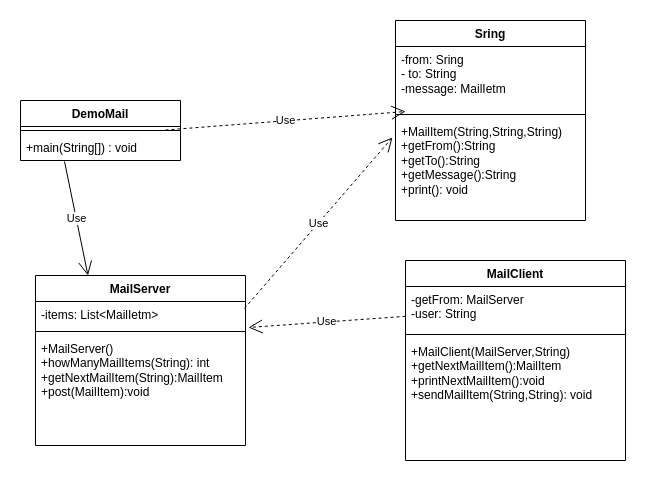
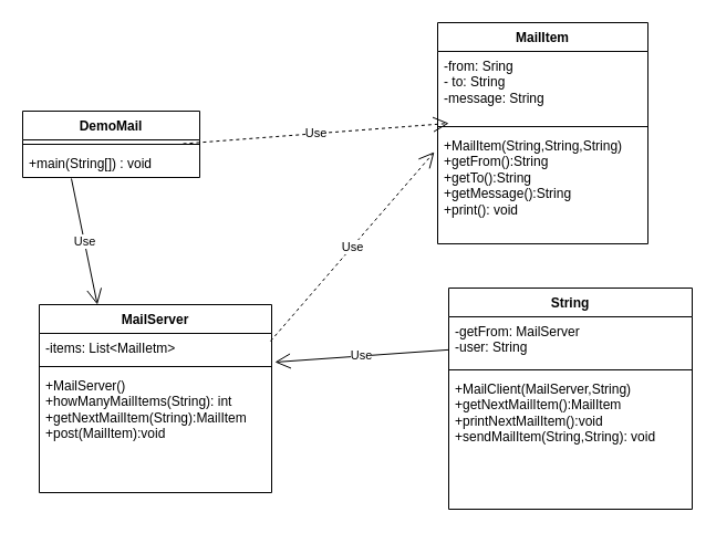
- <mxCell id="6" value="Sring" style="swimlane;fontStyle=1;align=center;verticalAlign=top;childLayout=stackLayout;horizontal=1;startSize=26;horizontalStack=0;resizeParent=1;resizeParentMax=0;resizeLast=0;collapsible=1;marginBottom=0;whiteSpace=wrap;html=1;" vertex="1" parent="1"><mxGeometry x="395" y="20" width="190" height="200" as="geometry" /></mxCell>
+ <mxCell id="6" value="MailItem" style="swimlane;fontStyle=1;align=center;verticalAlign=top;childLayout=stackLayout;horizontal=1;startSize=26;horizontalStack=0;resizeParent=1;resizeParentMax=0;resizeLast=0;collapsible=1;marginBottom=0;whiteSpace=wrap;html=1;" vertex="1" parent="1"><mxGeometry x="395" y="20" width="190" height="200" as="geometry" /></mxCell>
- <mxCell id="7" value="&lt;div&gt;-from: Sring&lt;/div&gt;&lt;div&gt;- to: String&lt;/div&gt;&lt;div&gt;-message: MailIetm&lt;br&gt;&lt;/div&gt;" style="text;strokeColor=none;fillColor=none;align=left;verticalAlign=top;spacingLeft=4;spacingRight=4;overflow=hidden;rotatable=0;points=[[0,0.5],[1,0.5]];portConstraint=eastwest;whiteSpace=wrap;html=1;" vertex="1" parent="6"><mxGeometry y="26" width="190" height="64" as="geometry" /></mxCell>
+ <mxCell id="7" value="&lt;div&gt;-from: Sring&lt;/div&gt;&lt;div&gt;- to: String&lt;/div&gt;&lt;div&gt;-message: String&lt;br&gt;&lt;/div&gt;" style="text;strokeColor=none;fillColor=none;align=left;verticalAlign=top;spacingLeft=4;spacingRight=4;overflow=hidden;rotatable=0;points=[[0,0.5],[1,0.5]];portConstraint=eastwest;whiteSpace=wrap;html=1;" vertex="1" parent="6"><mxGeometry y="26" width="190" height="64" as="geometry" /></mxCell>
- <mxCell id="2" value="MailClient" style="swimlane;fontStyle=1;align=center;verticalAlign=top;childLayout=stackLayout;horizontal=1;startSize=26;horizontalStack=0;resizeParent=1;resizeParentMax=0;resizeLast=0;collapsible=1;marginBottom=0;whiteSpace=wrap;html=1;" vertex="1" parent="1"><mxGeometry x="405" y="260" width="220" height="200" as="geometry" /></mxCell>
+ <mxCell id="2" value="String" style="swimlane;fontStyle=1;align=center;verticalAlign=top;childLayout=stackLayout;horizontal=1;startSize=26;horizontalStack=0;resizeParent=1;resizeParentMax=0;resizeLast=0;collapsible=1;marginBottom=0;whiteSpace=wrap;html=1;" vertex="1" parent="1"><mxGeometry x="405" y="260" width="220" height="200" as="geometry" /></mxCell>
- <mxCell id="20" value="Use" style="endArrow=open;endSize=12;dashed=1;html=1;rounded=0;entryX=1.014;entryY=1;entryDx=0;entryDy=0;entryPerimeter=0;" edge="1" parent="1" source="3" target="11"><mxGeometry width="160" relative="1" as="geometry"><mxPoint x="345" y="290" as="sourcePoint" /><mxPoint x="505" y="290" as="targetPoint" /></mxGeometry></mxCell>
+ <mxCell id="20" value="Use" style="endArrow=open;endSize=12;dashed=0;html=1;rounded=0;entryX=1.014;entryY=1;entryDx=0;entryDy=0;entryPerimeter=0;" edge="1" parent="1" source="3" target="11"><mxGeometry width="160" relative="1" as="geometry"><mxPoint x="345" y="290" as="sourcePoint" /><mxPoint x="505" y="290" as="targetPoint" /></mxGeometry></mxCell>
